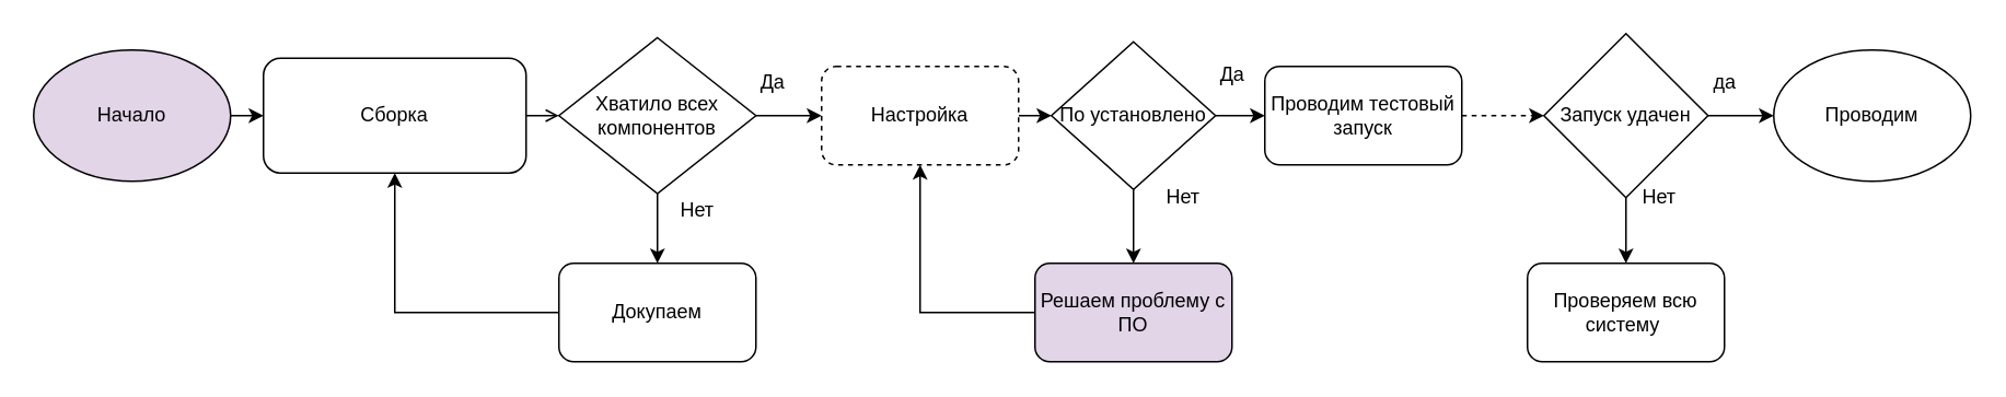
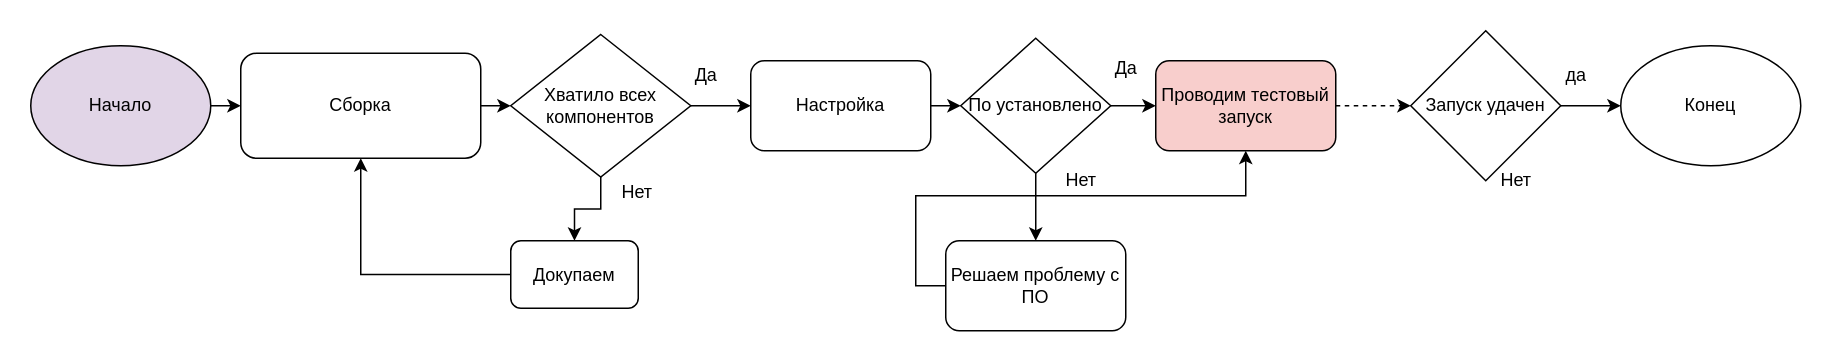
- <mxCell id="4" style="edgeStyle=orthogonalEdgeStyle;rounded=0;orthogonalLoop=1;jettySize=auto;html=1;exitX=1;exitY=0.5;exitDx=0;exitDy=0;entryX=0;entryY=0.5;entryDx=0;entryDy=0;endArrow=open;" edge="1" parent="1" source="5" target="8"><mxGeometry relative="1" as="geometry" /></mxCell>
+ <mxCell id="4" style="edgeStyle=orthogonalEdgeStyle;rounded=0;orthogonalLoop=1;jettySize=auto;html=1;exitX=1;exitY=0.5;exitDx=0;exitDy=0;entryX=0;entryY=0.5;entryDx=0;entryDy=0;" edge="1" parent="1" source="5" target="8"><mxGeometry relative="1" as="geometry" /></mxCell>
- <mxCell id="14" value="Настройка" style="rounded=1;whiteSpace=wrap;html=1;dashed=1;" vertex="1" parent="1"><mxGeometry x="500" y="40" width="120" height="60" as="geometry" /></mxCell>
+ <mxCell id="14" value="Настройка" style="rounded=1;whiteSpace=wrap;html=1;" vertex="1" parent="1"><mxGeometry x="500" y="40" width="120" height="60" as="geometry" /></mxCell>
- <mxCell id="24" value="Проводим тестовый запуск" style="rounded=1;whiteSpace=wrap;html=1;" vertex="1" parent="1"><mxGeometry x="770" y="40" width="120" height="60" as="geometry" /></mxCell>
+ <mxCell id="24" value="Проводим тестовый запуск" style="rounded=1;whiteSpace=wrap;html=1;fillColor=#f8cecc;" vertex="1" parent="1"><mxGeometry x="770" y="40" width="120" height="60" as="geometry" /></mxCell>
- <mxCell id="12" value="Проводим" style="ellipse;whiteSpace=wrap;html=1;" vertex="1" parent="1"><mxGeometry x="1080" y="30" width="120" height="80" as="geometry" /></mxCell>
+ <mxCell id="12" value="Конец" style="ellipse;whiteSpace=wrap;html=1;" vertex="1" parent="1"><mxGeometry x="1080" y="30" width="120" height="80" as="geometry" /></mxCell>
- <mxCell id="26" style="edgeStyle=orthogonalEdgeStyle;rounded=0;orthogonalLoop=1;jettySize=auto;html=1;exitX=0.5;exitY=1;exitDx=0;exitDy=0;entryX=0.5;entryY=0;entryDx=0;entryDy=0;" edge="1" parent="1" source="27" target="29"><mxGeometry relative="1" as="geometry" /></mxCell>
- <mxCell id="18" style="edgeStyle=orthogonalEdgeStyle;rounded=0;orthogonalLoop=1;jettySize=auto;html=1;exitX=0;exitY=0.5;exitDx=0;exitDy=0;entryX=0.5;entryY=1;entryDx=0;entryDy=0;" edge="1" parent="1" source="19" target="14"><mxGeometry relative="1" as="geometry" /></mxCell>
+ <mxCell id="18" style="edgeStyle=orthogonalEdgeStyle;rounded=0;orthogonalLoop=1;jettySize=auto;html=1;exitX=0;exitY=0.5;exitDx=0;exitDy=0;" edge="1" parent="1" source="19" target="24"><mxGeometry relative="1" as="geometry" /></mxCell>
- <mxCell id="11" value="Докупаем" style="rounded=1;whiteSpace=wrap;html=1;" vertex="1" parent="1"><mxGeometry x="340" y="160" width="120" height="60" as="geometry" /></mxCell>
+ <mxCell id="11" value="Докупаем" style="rounded=1;whiteSpace=wrap;html=1;" vertex="1" parent="1"><mxGeometry x="340" y="160" width="85" height="45" as="geometry" /></mxCell>
- <mxCell id="19" value="Решаем проблему с ПО" style="rounded=1;whiteSpace=wrap;html=1;fillColor=#e1d5e7;" vertex="1" parent="1"><mxGeometry x="630" y="160" width="120" height="60" as="geometry" /></mxCell>
+ <mxCell id="19" value="Решаем проблему с ПО" style="rounded=1;whiteSpace=wrap;html=1;" vertex="1" parent="1"><mxGeometry x="630" y="160" width="120" height="60" as="geometry" /></mxCell>
- <mxCell id="29" value="Проверяем всю систему&amp;nbsp;" style="rounded=1;whiteSpace=wrap;html=1;" vertex="1" parent="1"><mxGeometry x="930" y="160" width="120" height="60" as="geometry" /></mxCell>
